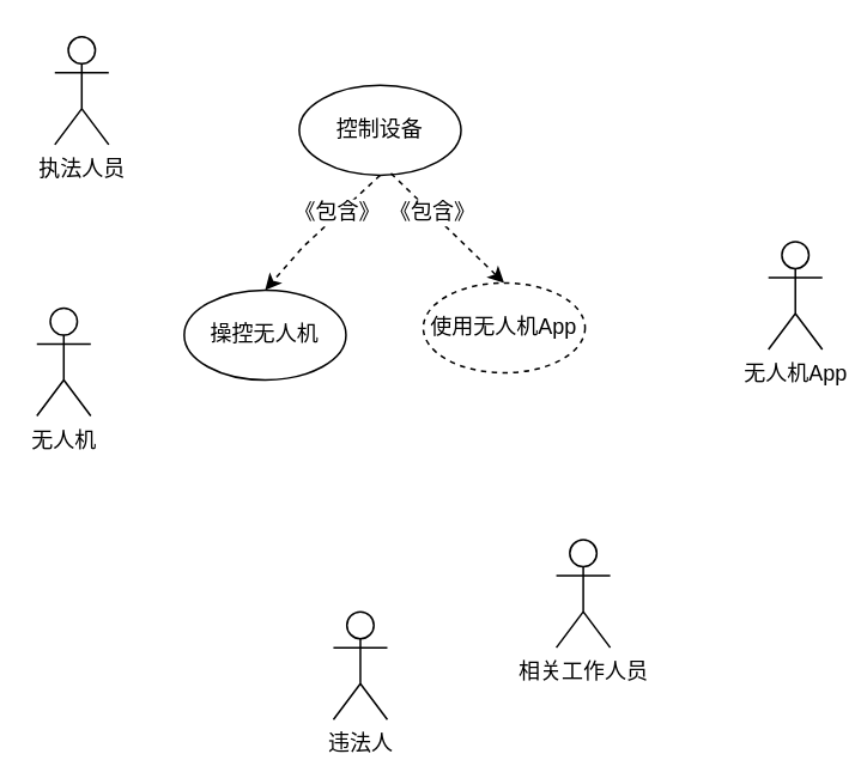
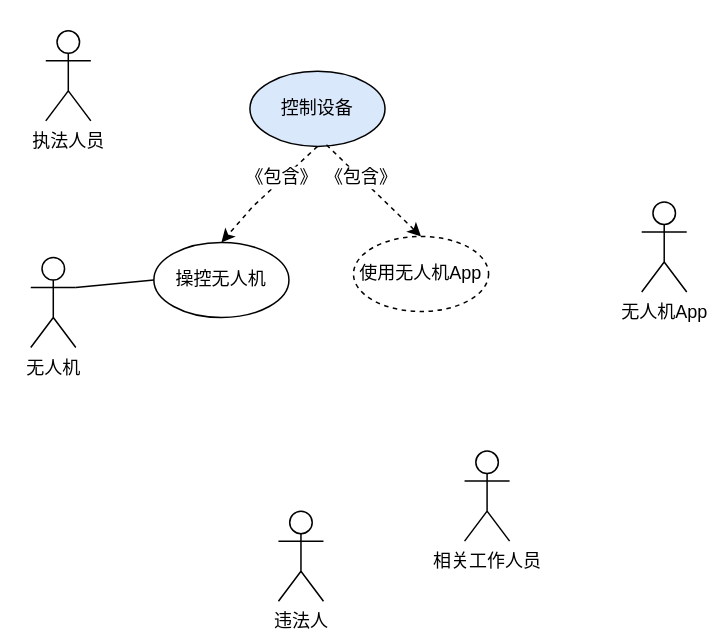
- <mxCell id="7" value="控制设备" style="ellipse;whiteSpace=wrap;html=1;" vertex="1" parent="1"><mxGeometry x="166" y="47" width="90" height="50" as="geometry" /></mxCell>
+ <mxCell id="7" value="控制设备" style="ellipse;whiteSpace=wrap;html=1;fillColor=#dae8fc;" vertex="1" parent="1"><mxGeometry x="166" y="47" width="90" height="50" as="geometry" /></mxCell>
+ <mxCell id="14" value="" style="endArrow=none;html=1;rounded=0;fontFamily=Helvetica;fontSize=12;fontColor=default;entryX=0;entryY=0.5;entryDx=0;entryDy=0;exitX=1;exitY=0.333;exitDx=0;exitDy=0;exitPerimeter=0;" edge="1" parent="1" source="3" target="8"><mxGeometry width="50" height="50" relative="1" as="geometry"><mxPoint x="119" y="251" as="sourcePoint" /><mxPoint x="169" y="201" as="targetPoint" /></mxGeometry></mxCell>
